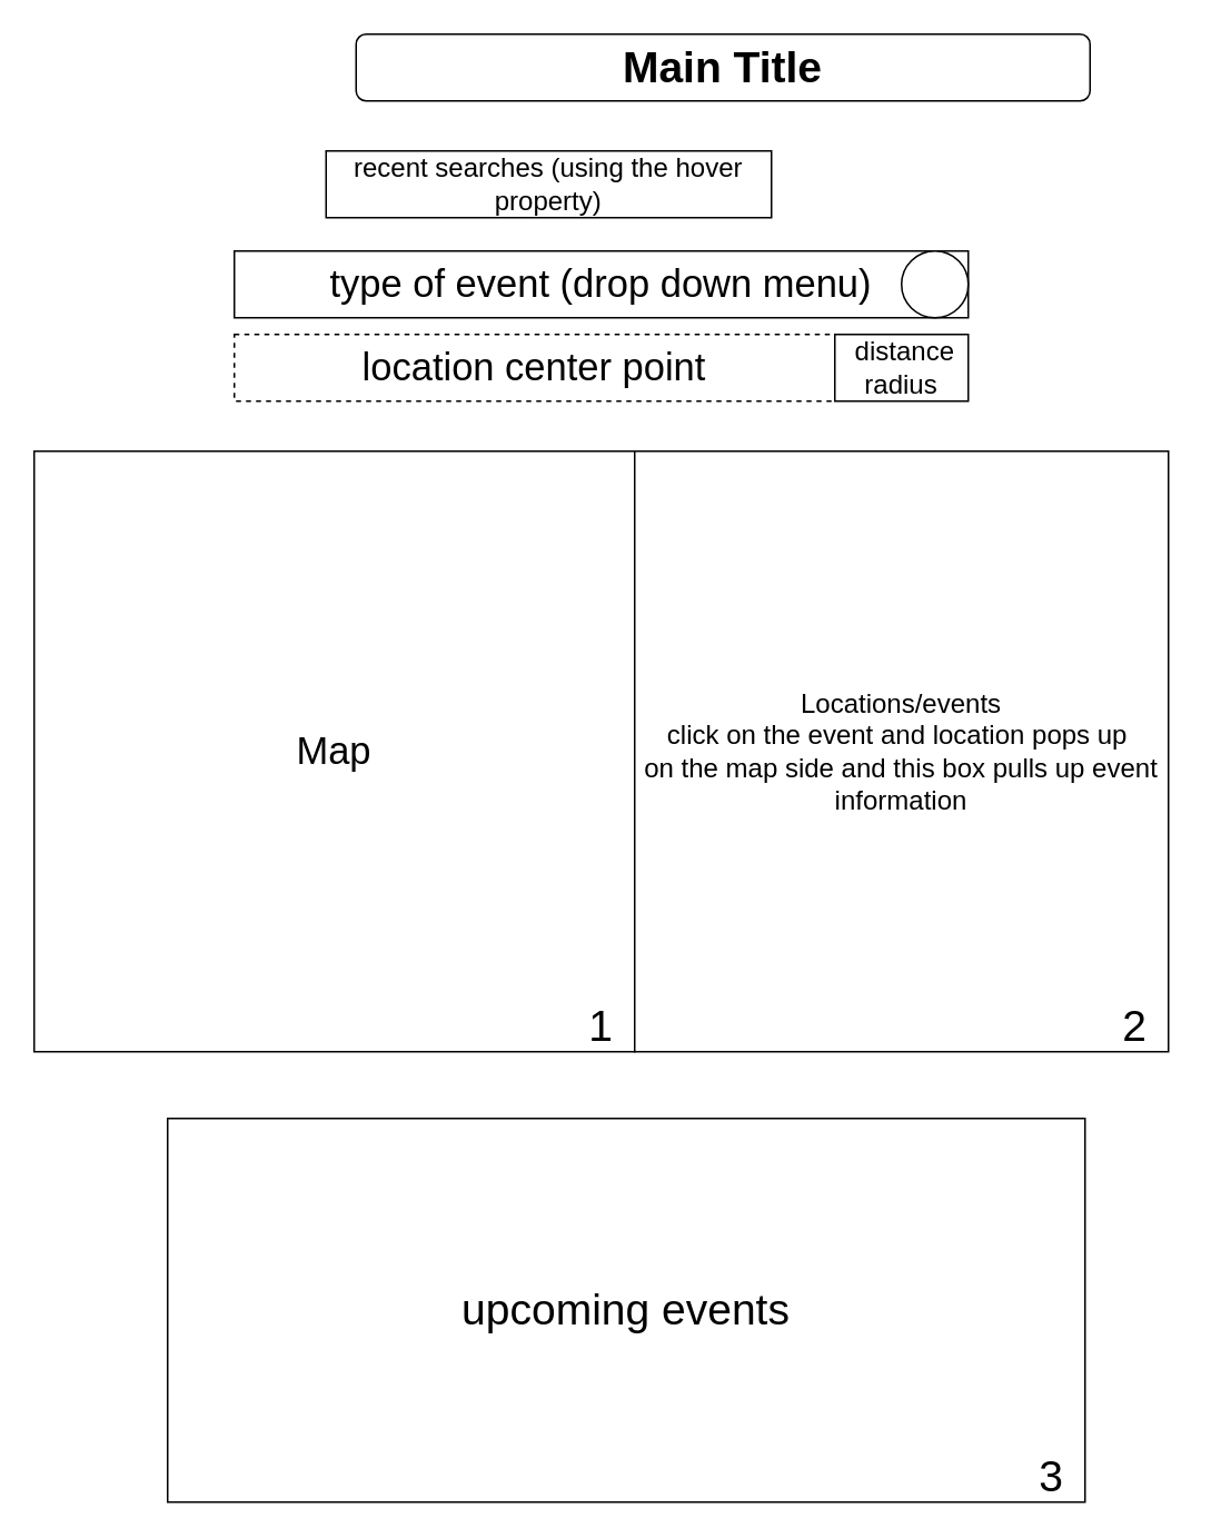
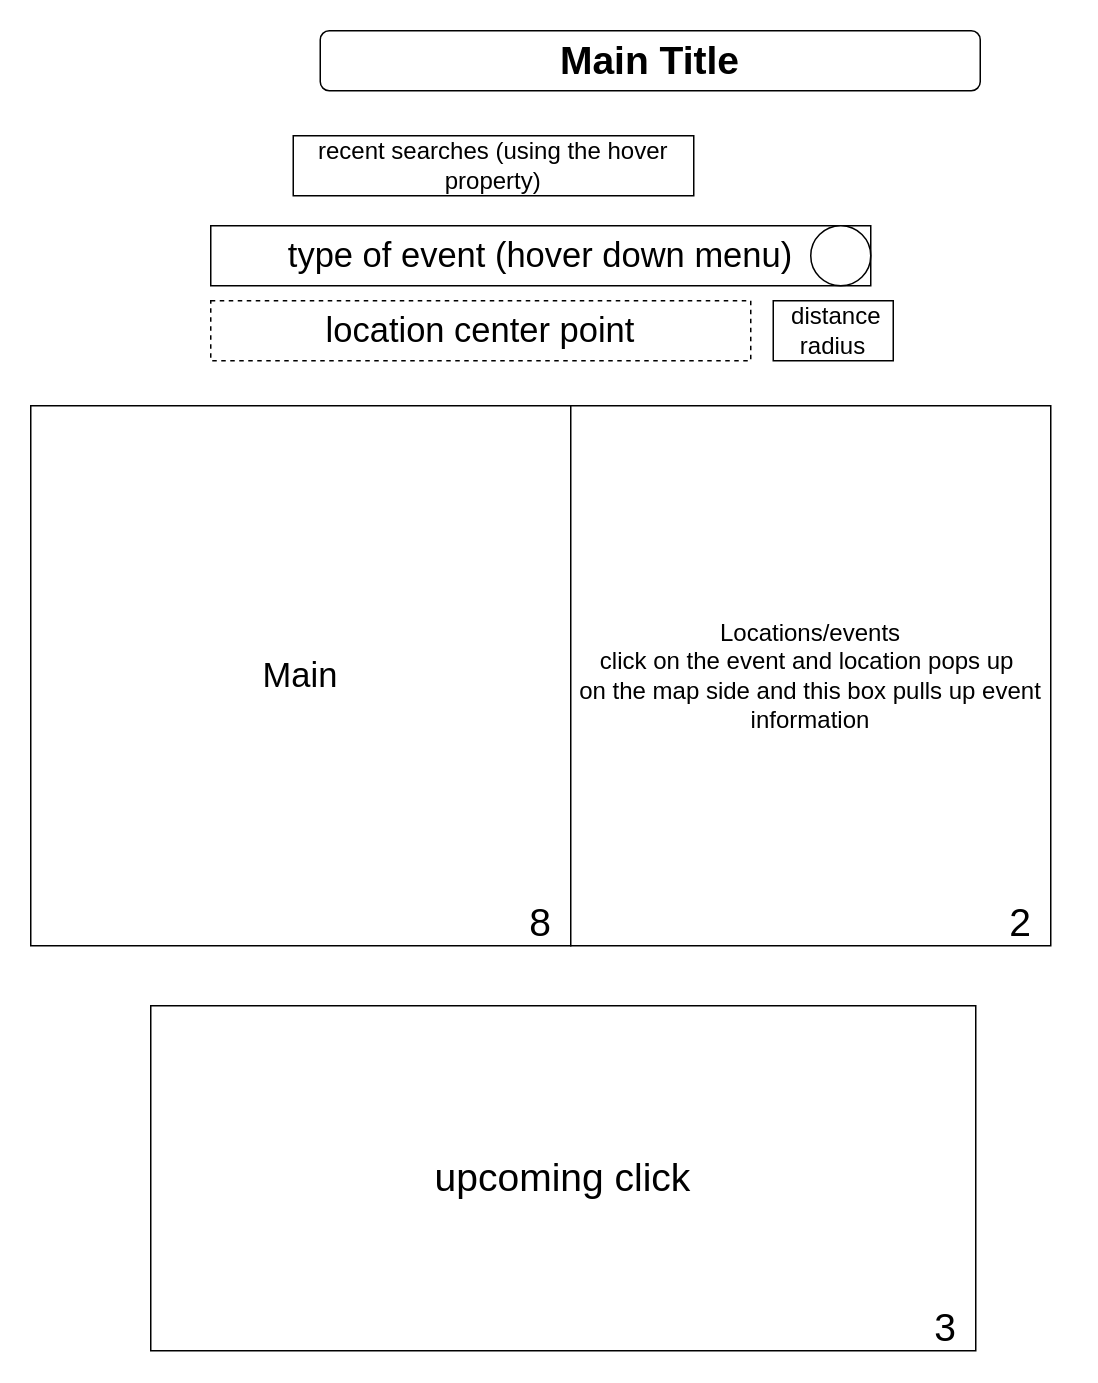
- <mxCell id="3" value="type of event (drop down menu)" style="rounded=0;whiteSpace=wrap;html=1;fontSize=23;" vertex="1" parent="1"><mxGeometry x="140" y="150" width="440" height="40" as="geometry" /></mxCell>
+ <mxCell id="3" value="type of event (hover down menu)" style="rounded=0;whiteSpace=wrap;html=1;fontSize=23;" vertex="1" parent="1"><mxGeometry x="140" y="150" width="440" height="40" as="geometry" /></mxCell>
- <mxCell id="5" value="&amp;nbsp;distance&lt;br&gt;radius" style="rounded=0;whiteSpace=wrap;html=1;fontSize=16;" vertex="1" parent="1"><mxGeometry x="500" y="200" width="80" height="40" as="geometry" /></mxCell>
+ <mxCell id="5" value="&amp;nbsp;distance&lt;br&gt;radius" style="rounded=0;whiteSpace=wrap;html=1;fontSize=16;" vertex="1" parent="1"><mxGeometry x="515" y="200" width="80" height="40" as="geometry" /></mxCell>
- <mxCell id="2" value="Map" style="whiteSpace=wrap;html=1;aspect=fixed;fontSize=23;" vertex="1" parent="1"><mxGeometry x="20" y="270" width="360" height="360" as="geometry" /></mxCell>
+ <mxCell id="2" value="Main" style="whiteSpace=wrap;html=1;aspect=fixed;fontSize=23;" vertex="1" parent="1"><mxGeometry x="20" y="270" width="360" height="360" as="geometry" /></mxCell>
- <mxCell id="11" value="1" style="text;html=1;strokeColor=none;fillColor=none;align=center;verticalAlign=middle;whiteSpace=wrap;rounded=0;fontSize=26;" vertex="1" parent="1"><mxGeometry x="330" y="600" width="60" height="30" as="geometry" /></mxCell>
+ <mxCell id="11" value="8" style="text;html=1;strokeColor=none;fillColor=none;align=center;verticalAlign=middle;whiteSpace=wrap;rounded=0;fontSize=26;" vertex="1" parent="1"><mxGeometry x="330" y="600" width="60" height="30" as="geometry" /></mxCell>
- <mxCell id="10" value="upcoming events" style="rounded=0;whiteSpace=wrap;html=1;fontSize=26;" vertex="1" parent="1"><mxGeometry x="100" y="670" width="550" height="230" as="geometry" /></mxCell>
+ <mxCell id="10" value="upcoming click" style="rounded=0;whiteSpace=wrap;html=1;fontSize=26;" vertex="1" parent="1"><mxGeometry x="100" y="670" width="550" height="230" as="geometry" /></mxCell>
